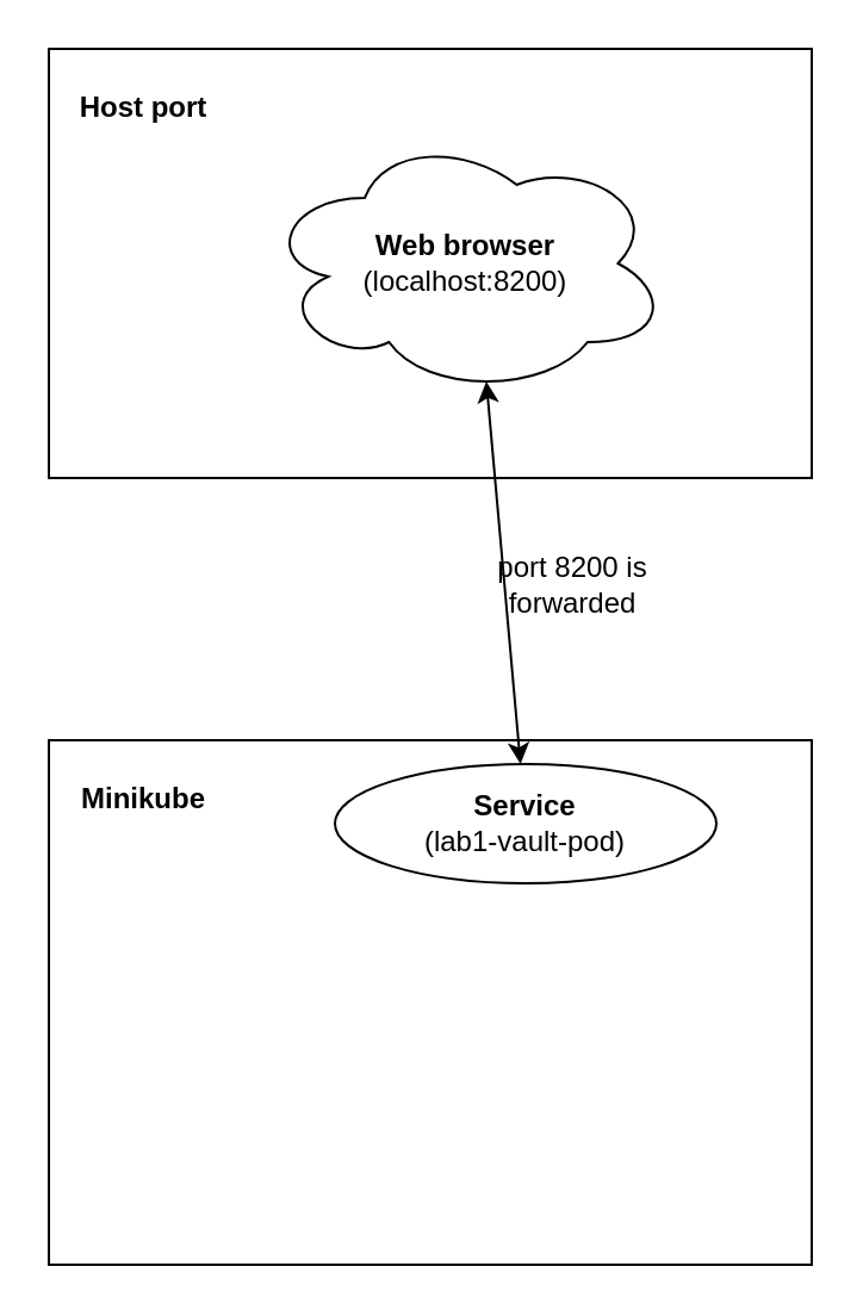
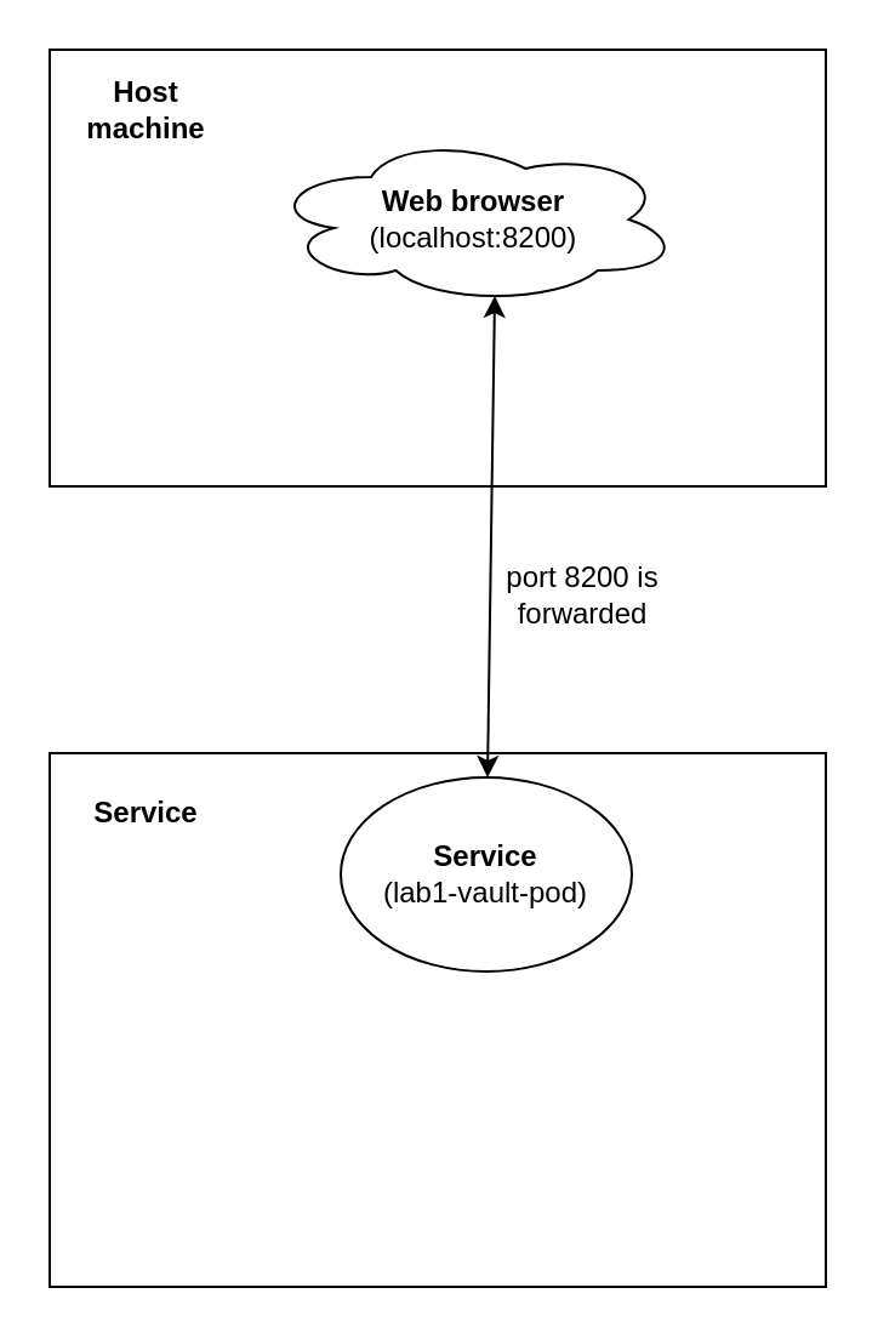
- <mxCell id="7" value="&lt;b&gt;Host port&lt;/b&gt;" style="text;html=1;strokeColor=none;fillColor=none;align=center;verticalAlign=middle;whiteSpace=wrap;rounded=0;" vertex="1" parent="1"><mxGeometry x="25" y="30" width="70" height="30" as="geometry" /></mxCell>
+ <mxCell id="7" value="&lt;b&gt;Host machine&lt;/b&gt;" style="text;html=1;strokeColor=none;fillColor=none;align=center;verticalAlign=middle;whiteSpace=wrap;rounded=0;" vertex="1" parent="1"><mxGeometry x="25" y="30" width="70" height="30" as="geometry" /></mxCell>
- <mxCell id="5" value="&lt;b&gt;Web browser&lt;/b&gt;&lt;br&gt;(localhost:8200)" style="ellipse;shape=cloud;whiteSpace=wrap;html=1;" vertex="1" parent="1"><mxGeometry x="110" y="55" width="170" height="110" as="geometry" /></mxCell>
+ <mxCell id="5" value="&lt;b&gt;Web browser&lt;/b&gt;&lt;br&gt;(localhost:8200)" style="ellipse;shape=cloud;whiteSpace=wrap;html=1;" vertex="1" parent="1"><mxGeometry x="110" y="55" width="170" height="70" as="geometry" /></mxCell>
- <mxCell id="6" value="&lt;b&gt;Minikube&lt;/b&gt;" style="text;html=1;strokeColor=none;fillColor=none;align=center;verticalAlign=middle;whiteSpace=wrap;rounded=0;" vertex="1" parent="1"><mxGeometry x="30" y="320" width="60" height="30" as="geometry" /></mxCell>
+ <mxCell id="6" value="&lt;b&gt;Service&lt;/b&gt;" style="text;html=1;strokeColor=none;fillColor=none;align=center;verticalAlign=middle;whiteSpace=wrap;rounded=0;" vertex="1" parent="1"><mxGeometry x="30" y="320" width="60" height="30" as="geometry" /></mxCell>
- <mxCell id="4" value="&lt;b&gt;Service&lt;/b&gt;&lt;br&gt;(lab1-vault-pod)" style="ellipse;whiteSpace=wrap;html=1;" vertex="1" parent="1"><mxGeometry x="140" y="320" width="160" height="50" as="geometry" /></mxCell>
+ <mxCell id="4" value="&lt;b&gt;Service&lt;/b&gt;&lt;br&gt;(lab1-vault-pod)" style="ellipse;whiteSpace=wrap;html=1;" vertex="1" parent="1"><mxGeometry x="140" y="320" width="120" height="80" as="geometry" /></mxCell>
